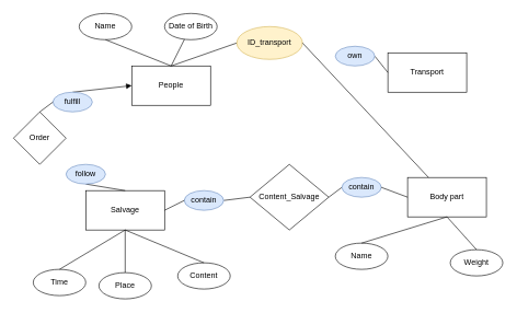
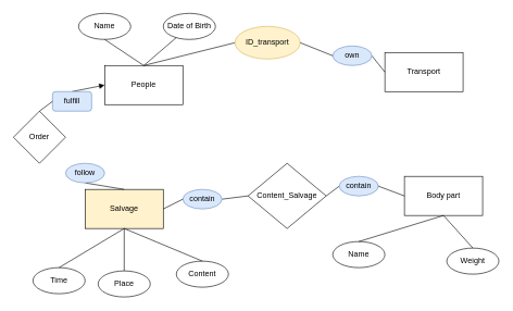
- <mxCell id="2" value="People" style="rounded=0;whiteSpace=wrap;html=1;" parent="1" vertex="1"><mxGeometry x="200" y="100" width="120" height="60" as="geometry" /></mxCell>
+ <mxCell id="2" value="People" style="rounded=0;whiteSpace=wrap;html=1;" parent="1" vertex="1"><mxGeometry x="160" y="100" width="120" height="60" as="geometry" /></mxCell>
- <mxCell id="34" value="fulfill" style="ellipse;whiteSpace=wrap;html=1;fillColor=#dae8fc;strokeColor=#6c8ebf;" vertex="1" parent="1"><mxGeometry x="80" y="140" width="60" height="30" as="geometry" /></mxCell>
+ <mxCell id="34" value="fulfill" style="whiteSpace=wrap;html=1;fillColor=#dae8fc;strokeColor=#6c8ebf;rounded=1;" vertex="1" parent="1"><mxGeometry x="80" y="140" width="60" height="30" as="geometry" /></mxCell>
- <mxCell id="37" value="" style="endArrow=none;html=1;rounded=0;exitX=1;exitY=0.5;exitDx=0;exitDy=0;" edge="1" parent="1" source="27" target="3"><mxGeometry width="50" height="50" relative="1" as="geometry"><mxPoint x="485" y="65" as="sourcePoint" /><mxPoint x="590" y="110" as="targetPoint" /></mxGeometry></mxCell>
+ <mxCell id="37" value="" style="endArrow=none;html=1;rounded=0;exitX=1;exitY=0.5;exitDx=0;exitDy=0;entryX=0;entryY=0.5;entryDx=0;entryDy=0;" edge="1" parent="1" source="27" target="36"><mxGeometry width="50" height="50" relative="1" as="geometry"><mxPoint x="485" y="65" as="sourcePoint" /><mxPoint x="590" y="110" as="targetPoint" /></mxGeometry></mxCell>
- <mxCell id="4" value="Salvage" style="rounded=0;whiteSpace=wrap;html=1;" parent="1" vertex="1"><mxGeometry x="130" y="290" width="120" height="60" as="geometry" /></mxCell>
+ <mxCell id="4" value="Salvage" style="rounded=0;whiteSpace=wrap;html=1;fillColor=#fff2cc;" parent="1" vertex="1"><mxGeometry x="130" y="290" width="120" height="60" as="geometry" /></mxCell>
